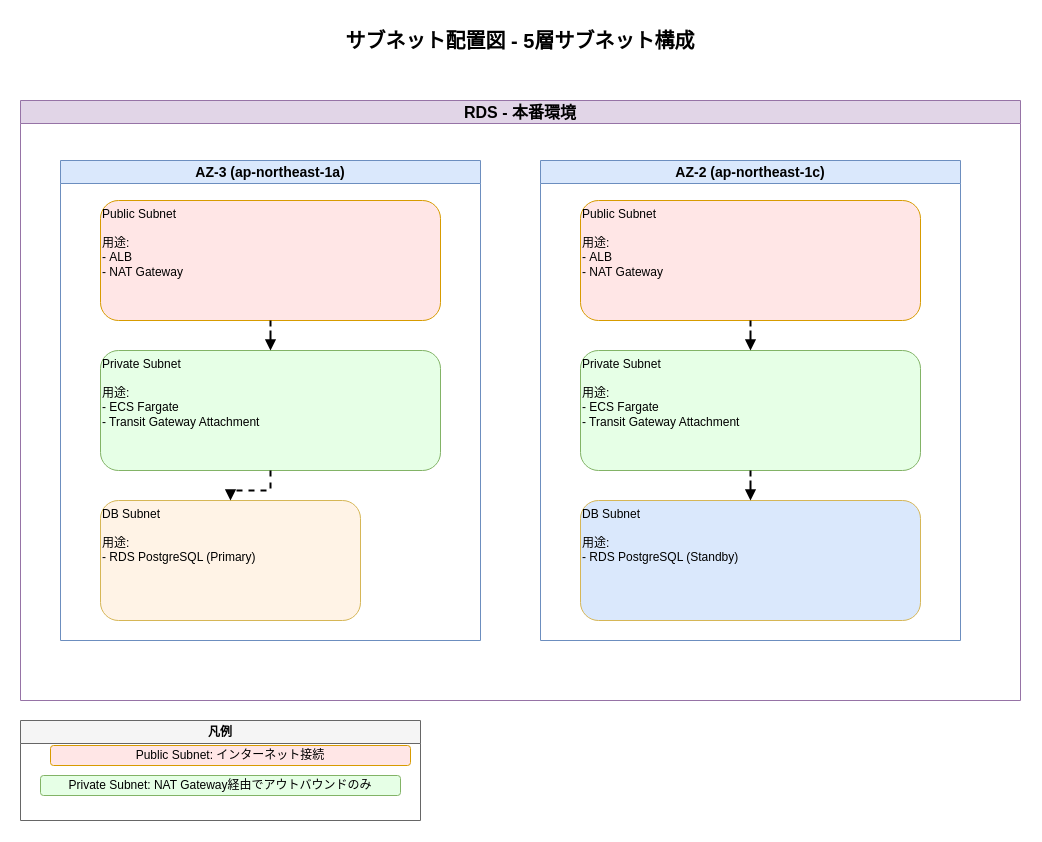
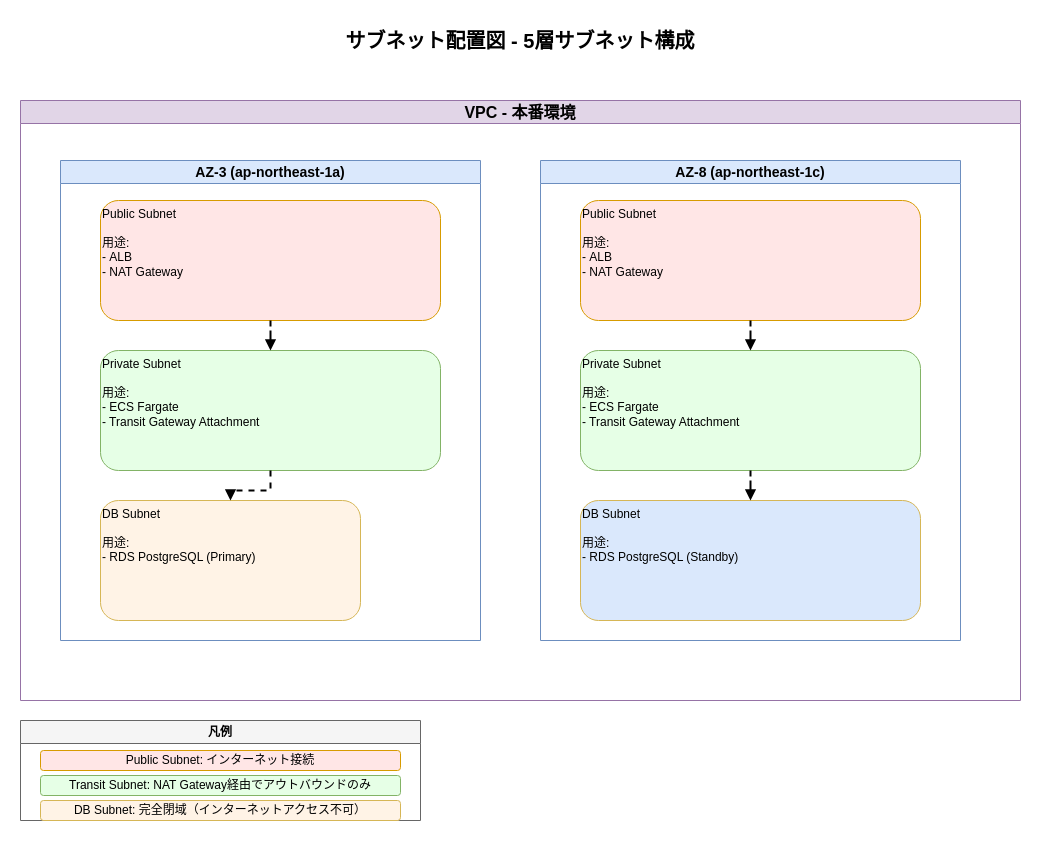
- <mxCell id="3" value="RDS - 本番環境" style="swimlane;whiteSpace=wrap;html=1;fillColor=#e1d5e7;strokeColor=#9673a6;fontSize=16;fontStyle=1" vertex="1" parent="1"><mxGeometry x="20" y="100" width="1000" height="600" as="geometry" /></mxCell>
+ <mxCell id="3" value="VPC - 本番環境" style="swimlane;whiteSpace=wrap;html=1;fillColor=#e1d5e7;strokeColor=#9673a6;fontSize=16;fontStyle=1" vertex="1" parent="1"><mxGeometry x="20" y="100" width="1000" height="600" as="geometry" /></mxCell>
- <mxCell id="8" value="AZ-2 (ap-northeast-1c)" style="swimlane;whiteSpace=wrap;html=1;fillColor=#dae8fc;strokeColor=#6c8ebf;fontSize=14;fontStyle=1" vertex="1" parent="3"><mxGeometry x="520" y="60" width="420" height="480" as="geometry" /></mxCell>
+ <mxCell id="8" value="AZ-8 (ap-northeast-1c)" style="swimlane;whiteSpace=wrap;html=1;fillColor=#dae8fc;strokeColor=#6c8ebf;fontSize=14;fontStyle=1" vertex="1" parent="3"><mxGeometry x="520" y="60" width="420" height="480" as="geometry" /></mxCell>
- <mxCell id="17" value="Public Subnet: インターネット接続" style="rounded=1;whiteSpace=wrap;html=1;fillColor=#ffe6e6;strokeColor=#d79b00;" vertex="1" parent="16"><mxGeometry x="30" y="25" width="360" height="20" as="geometry" /></mxCell>
+ <mxCell id="17" value="Public Subnet: インターネット接続" style="rounded=1;whiteSpace=wrap;html=1;fillColor=#ffe6e6;strokeColor=#d79b00;" vertex="1" parent="16"><mxGeometry x="20" y="30" width="360" height="20" as="geometry" /></mxCell>
- <mxCell id="18" value="Private Subnet: NAT Gateway経由でアウトバウンドのみ" style="rounded=1;whiteSpace=wrap;html=1;fillColor=#e6ffe6;strokeColor=#82b366;" vertex="1" parent="16"><mxGeometry x="20" y="55" width="360" height="20" as="geometry" /></mxCell>
+ <mxCell id="18" value="Transit Subnet: NAT Gateway経由でアウトバウンドのみ" style="rounded=1;whiteSpace=wrap;html=1;fillColor=#e6ffe6;strokeColor=#82b366;" vertex="1" parent="16"><mxGeometry x="20" y="55" width="360" height="20" as="geometry" /></mxCell>
+ <mxCell id="19" value="DB Subnet: 完全閉域（インターネットアクセス不可）" style="rounded=1;whiteSpace=wrap;html=1;fillColor=#fff3e6;strokeColor=#d6b656;" vertex="1" parent="16"><mxGeometry x="20" y="80" width="360" height="20" as="geometry" /></mxCell>
